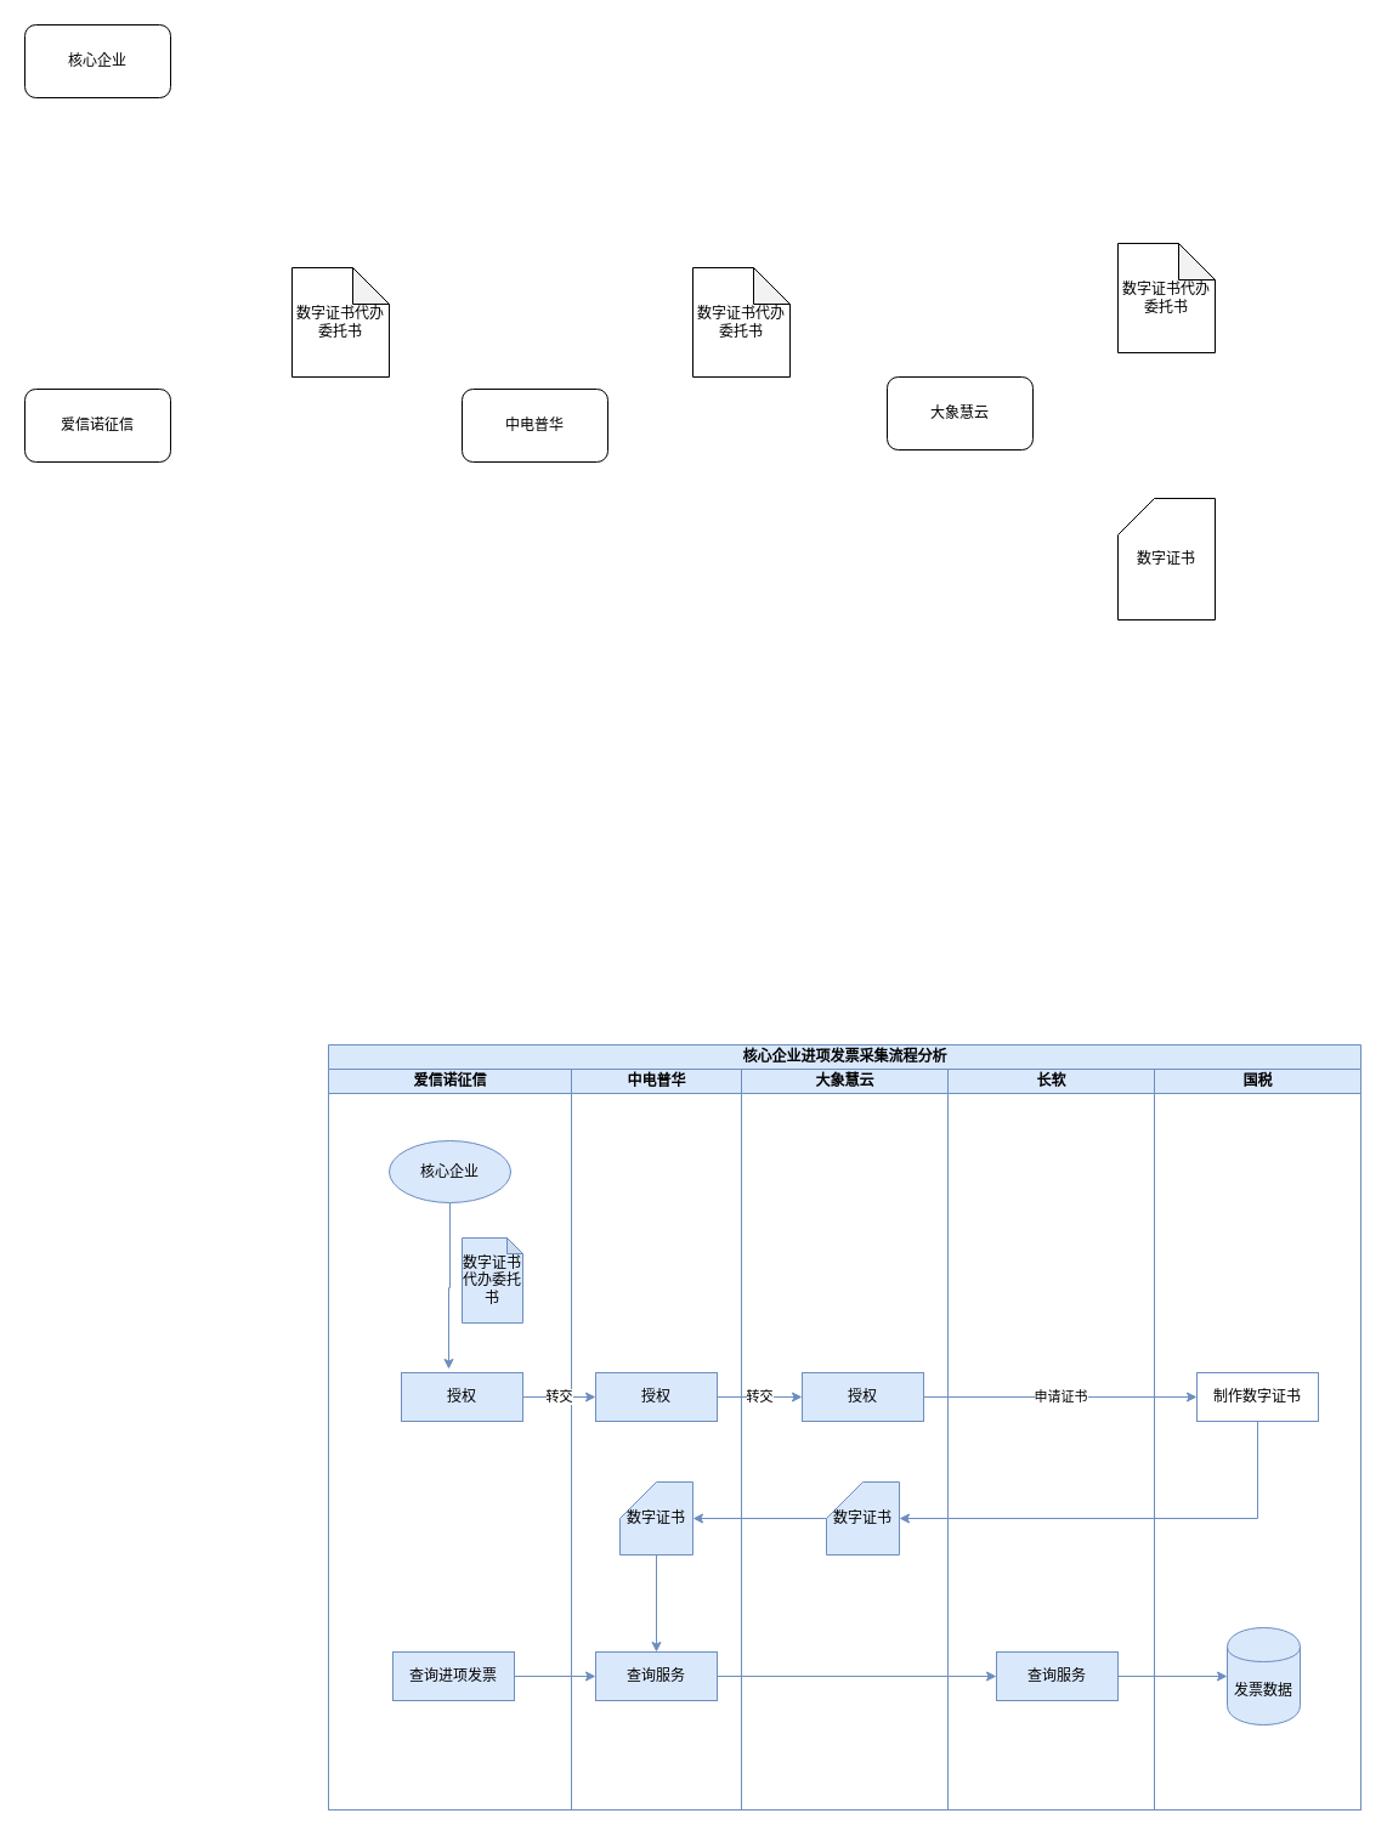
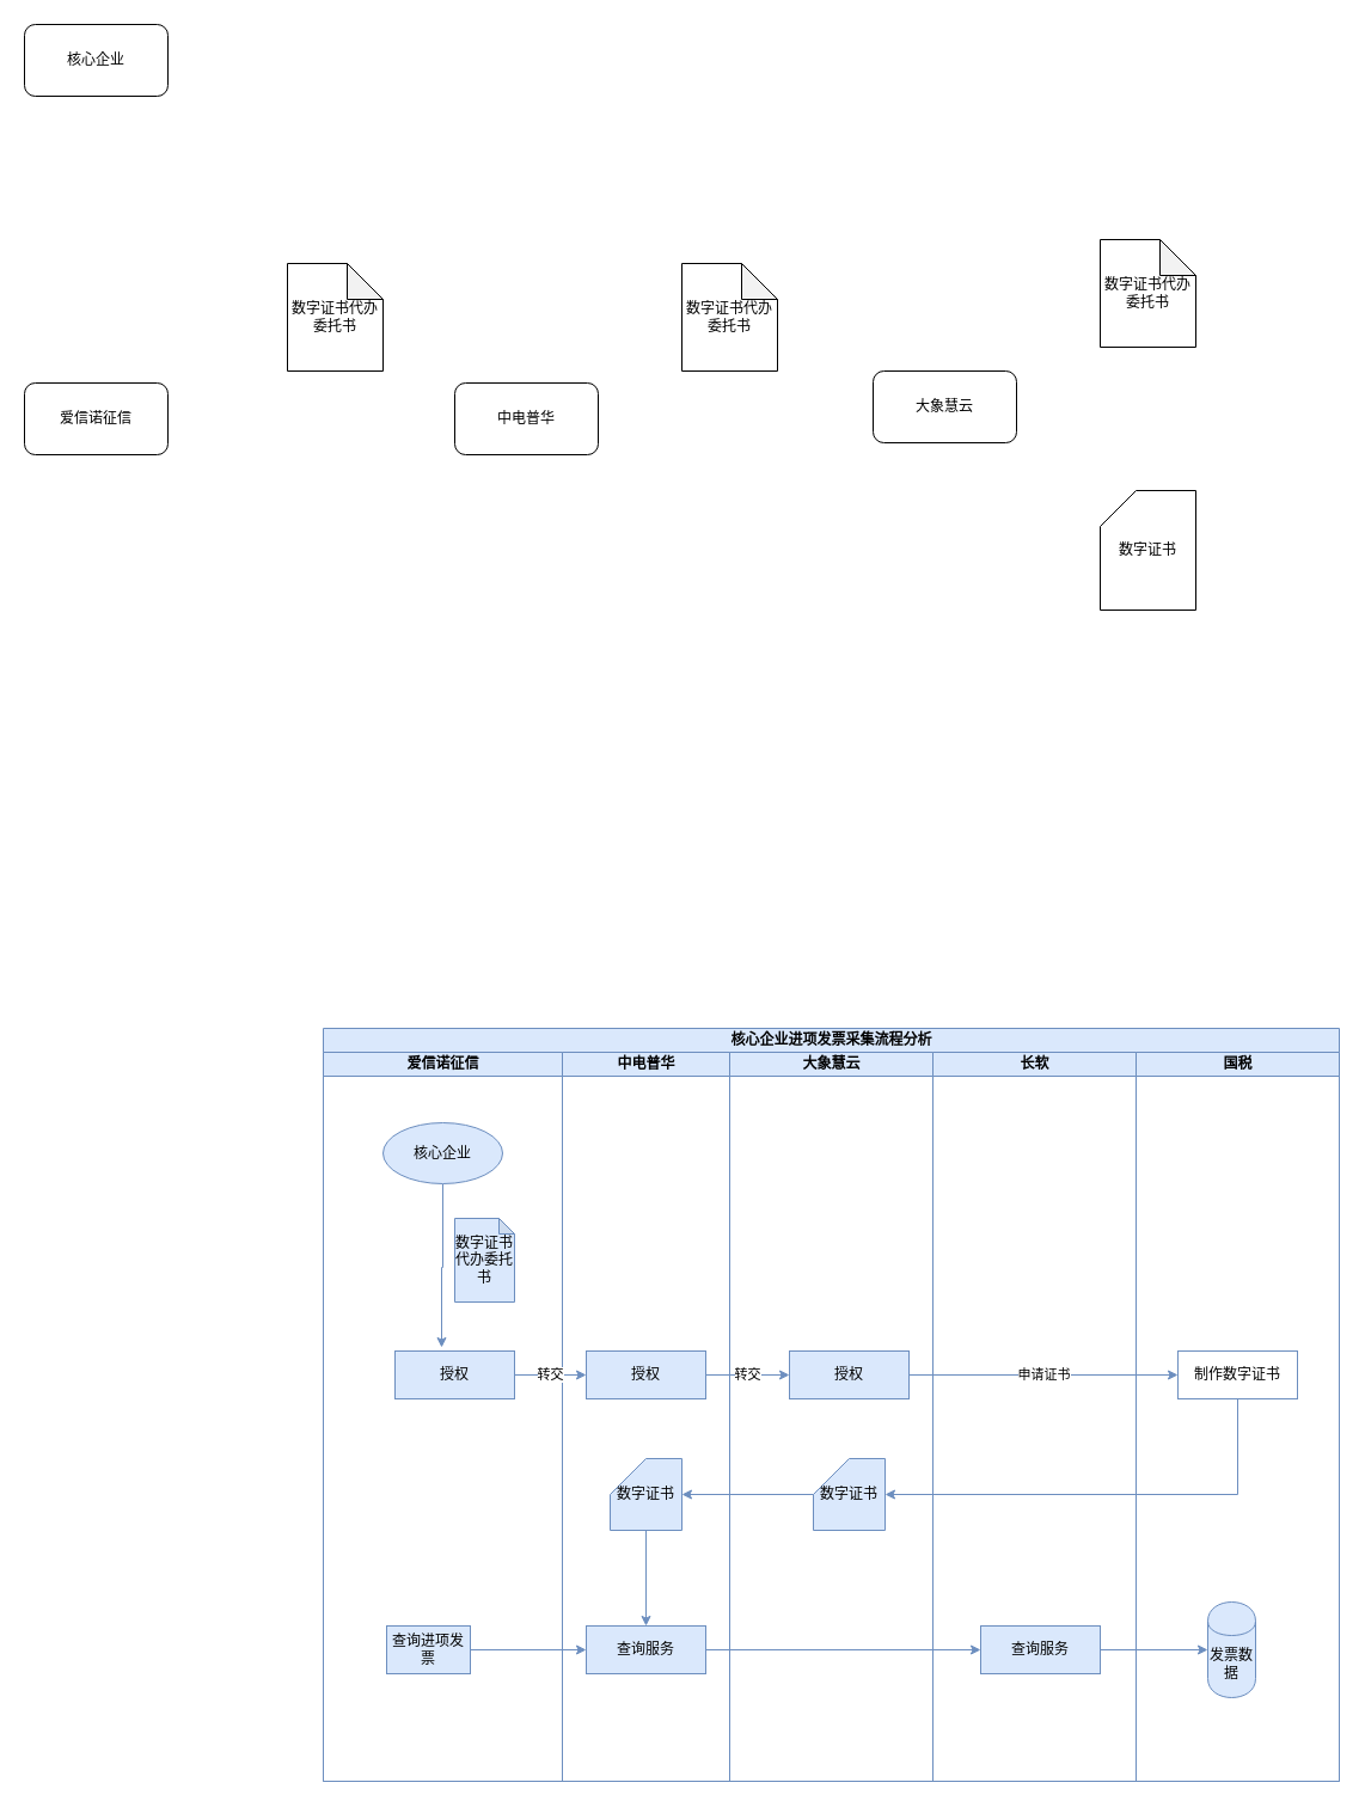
- <mxCell id="16" value="查询进项发票" style="rounded=0;whiteSpace=wrap;html=1;fillColor=#dae8fc;strokeColor=#6c8ebf;" vertex="1" parent="11"><mxGeometry x="53" y="480" width="100" height="40" as="geometry" /></mxCell>
+ <mxCell id="16" value="查询进项发票" style="rounded=0;whiteSpace=wrap;html=1;fillColor=#dae8fc;strokeColor=#6c8ebf;" vertex="1" parent="11"><mxGeometry x="53" y="480" width="70" height="40" as="geometry" /></mxCell>
- <mxCell id="32" value="发票数据" style="shape=cylinder;whiteSpace=wrap;html=1;boundedLbl=1;backgroundOutline=1;fillColor=#dae8fc;strokeColor=#6c8ebf;" vertex="1" parent="30"><mxGeometry x="60" y="460" width="60" height="80" as="geometry" /></mxCell>
+ <mxCell id="32" value="发票数据" style="shape=cylinder;whiteSpace=wrap;html=1;boundedLbl=1;backgroundOutline=1;fillColor=#dae8fc;strokeColor=#6c8ebf;" vertex="1" parent="30"><mxGeometry x="60" y="460" width="40" height="80" as="geometry" /></mxCell>
